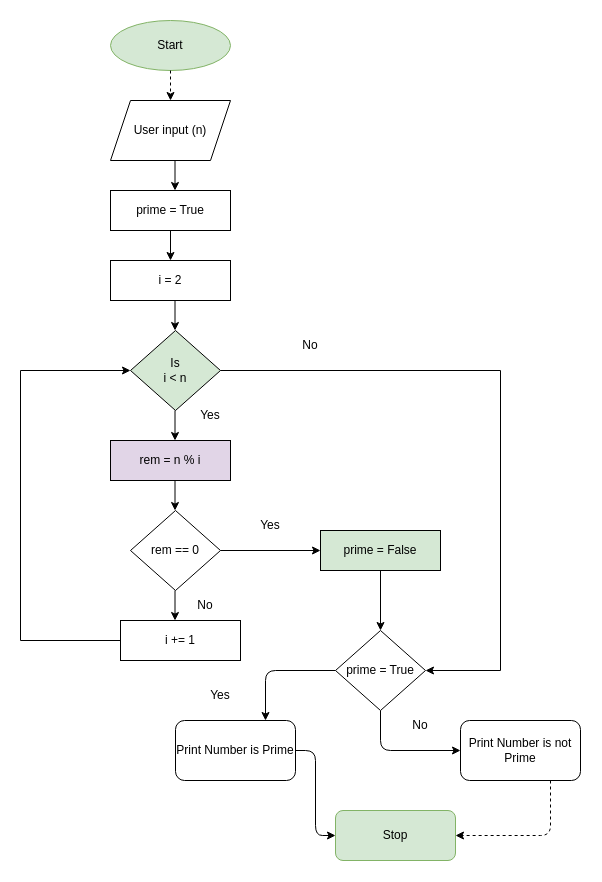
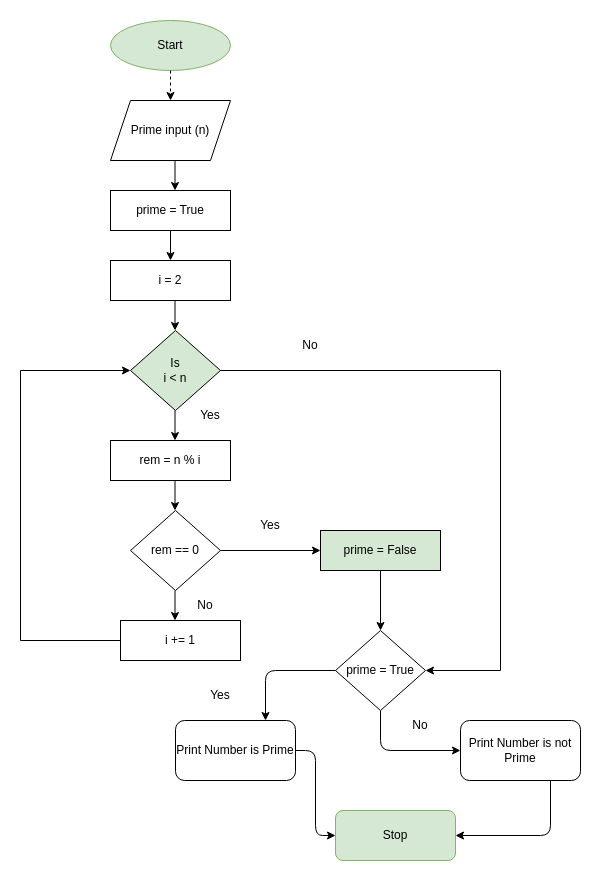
- <mxCell id="3" value="User input (n)" style="shape=parallelogram;perimeter=parallelogramPerimeter;whiteSpace=wrap;html=1;fixedSize=1;" vertex="1" parent="1"><mxGeometry x="110" y="100" width="120" height="60" as="geometry" /></mxCell>
+ <mxCell id="3" value="Prime input (n)" style="shape=parallelogram;perimeter=parallelogramPerimeter;whiteSpace=wrap;html=1;fixedSize=1;" vertex="1" parent="1"><mxGeometry x="110" y="100" width="120" height="60" as="geometry" /></mxCell>
- <mxCell id="9" value="rem = n % i" style="rounded=0;whiteSpace=wrap;html=1;fillColor=#e1d5e7;" vertex="1" parent="1"><mxGeometry x="110" y="440" width="120" height="40" as="geometry" /></mxCell>
+ <mxCell id="9" value="rem = n % i" style="rounded=0;whiteSpace=wrap;html=1;" vertex="1" parent="1"><mxGeometry x="110" y="440" width="120" height="40" as="geometry" /></mxCell>
- <mxCell id="35" style="edgeStyle=orthogonalEdgeStyle;rounded=1;orthogonalLoop=1;jettySize=auto;html=1;exitX=0.75;exitY=1;exitDx=0;exitDy=0;entryX=1;entryY=0.5;entryDx=0;entryDy=0;dashed=1;" edge="1" parent="1" source="36" target="37"><mxGeometry relative="1" as="geometry"><mxPoint x="550" y="800" as="targetPoint" /></mxGeometry></mxCell>
+ <mxCell id="35" style="edgeStyle=orthogonalEdgeStyle;rounded=1;orthogonalLoop=1;jettySize=auto;html=1;exitX=0.75;exitY=1;exitDx=0;exitDy=0;entryX=1;entryY=0.5;entryDx=0;entryDy=0;" edge="1" parent="1" source="36" target="37"><mxGeometry relative="1" as="geometry"><mxPoint x="550" y="800" as="targetPoint" /></mxGeometry></mxCell>
